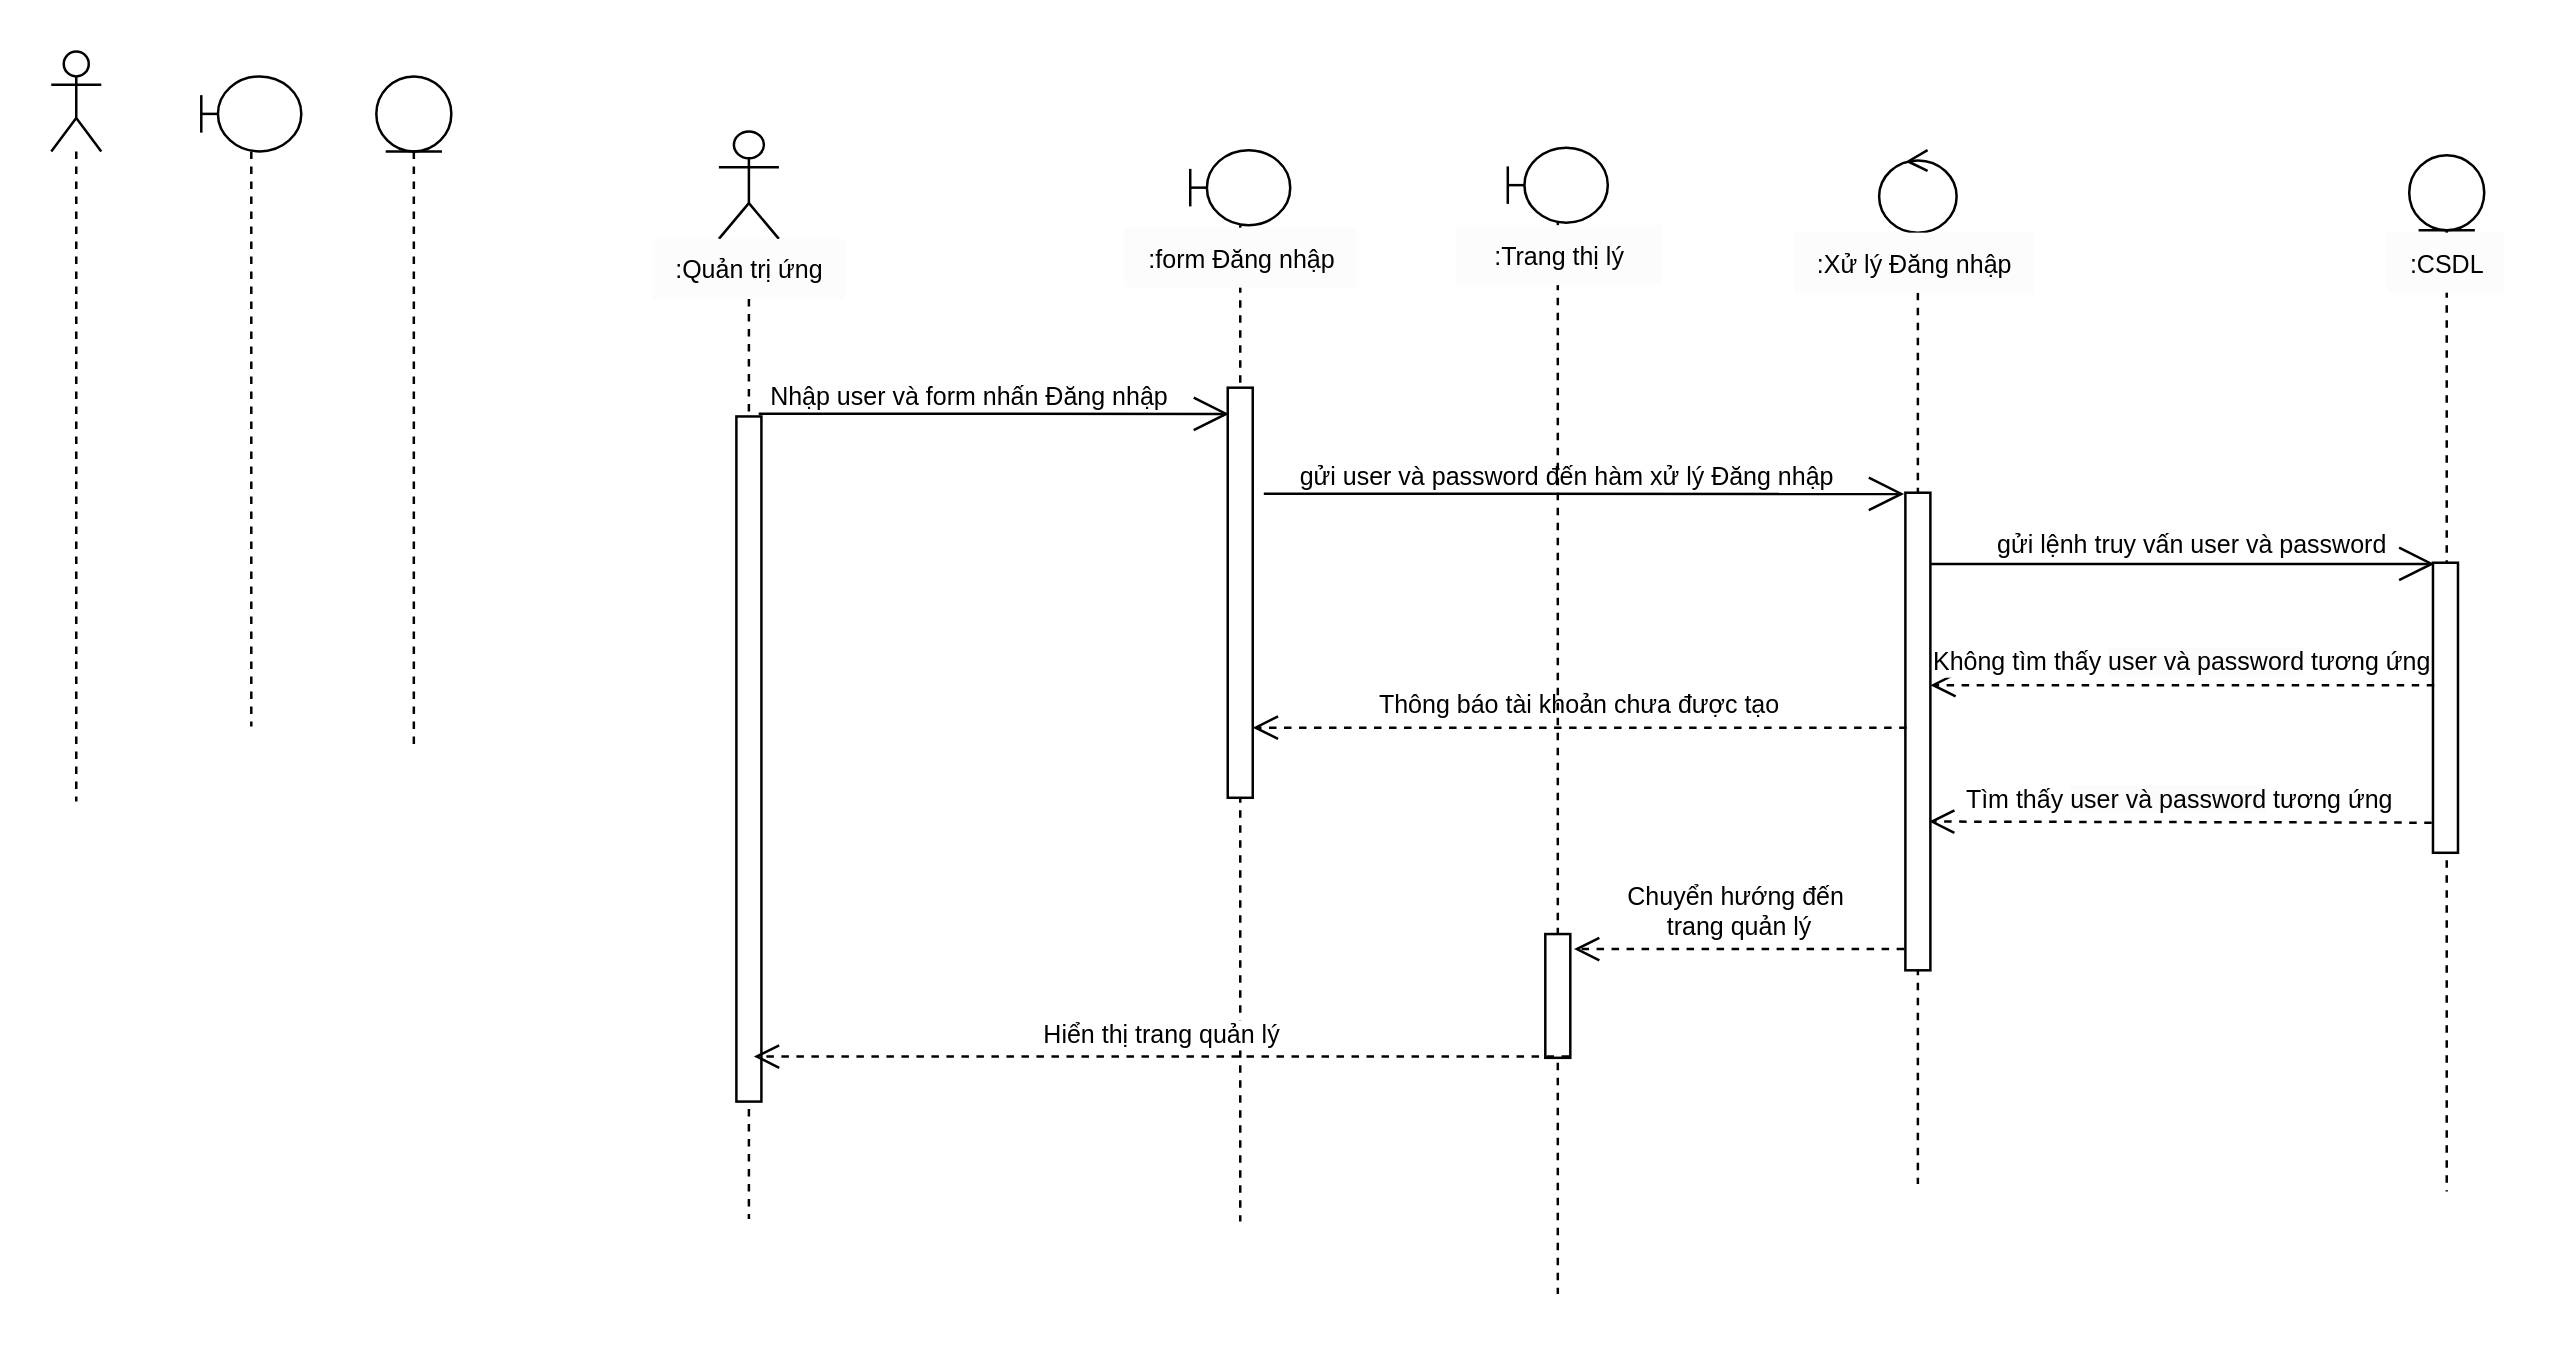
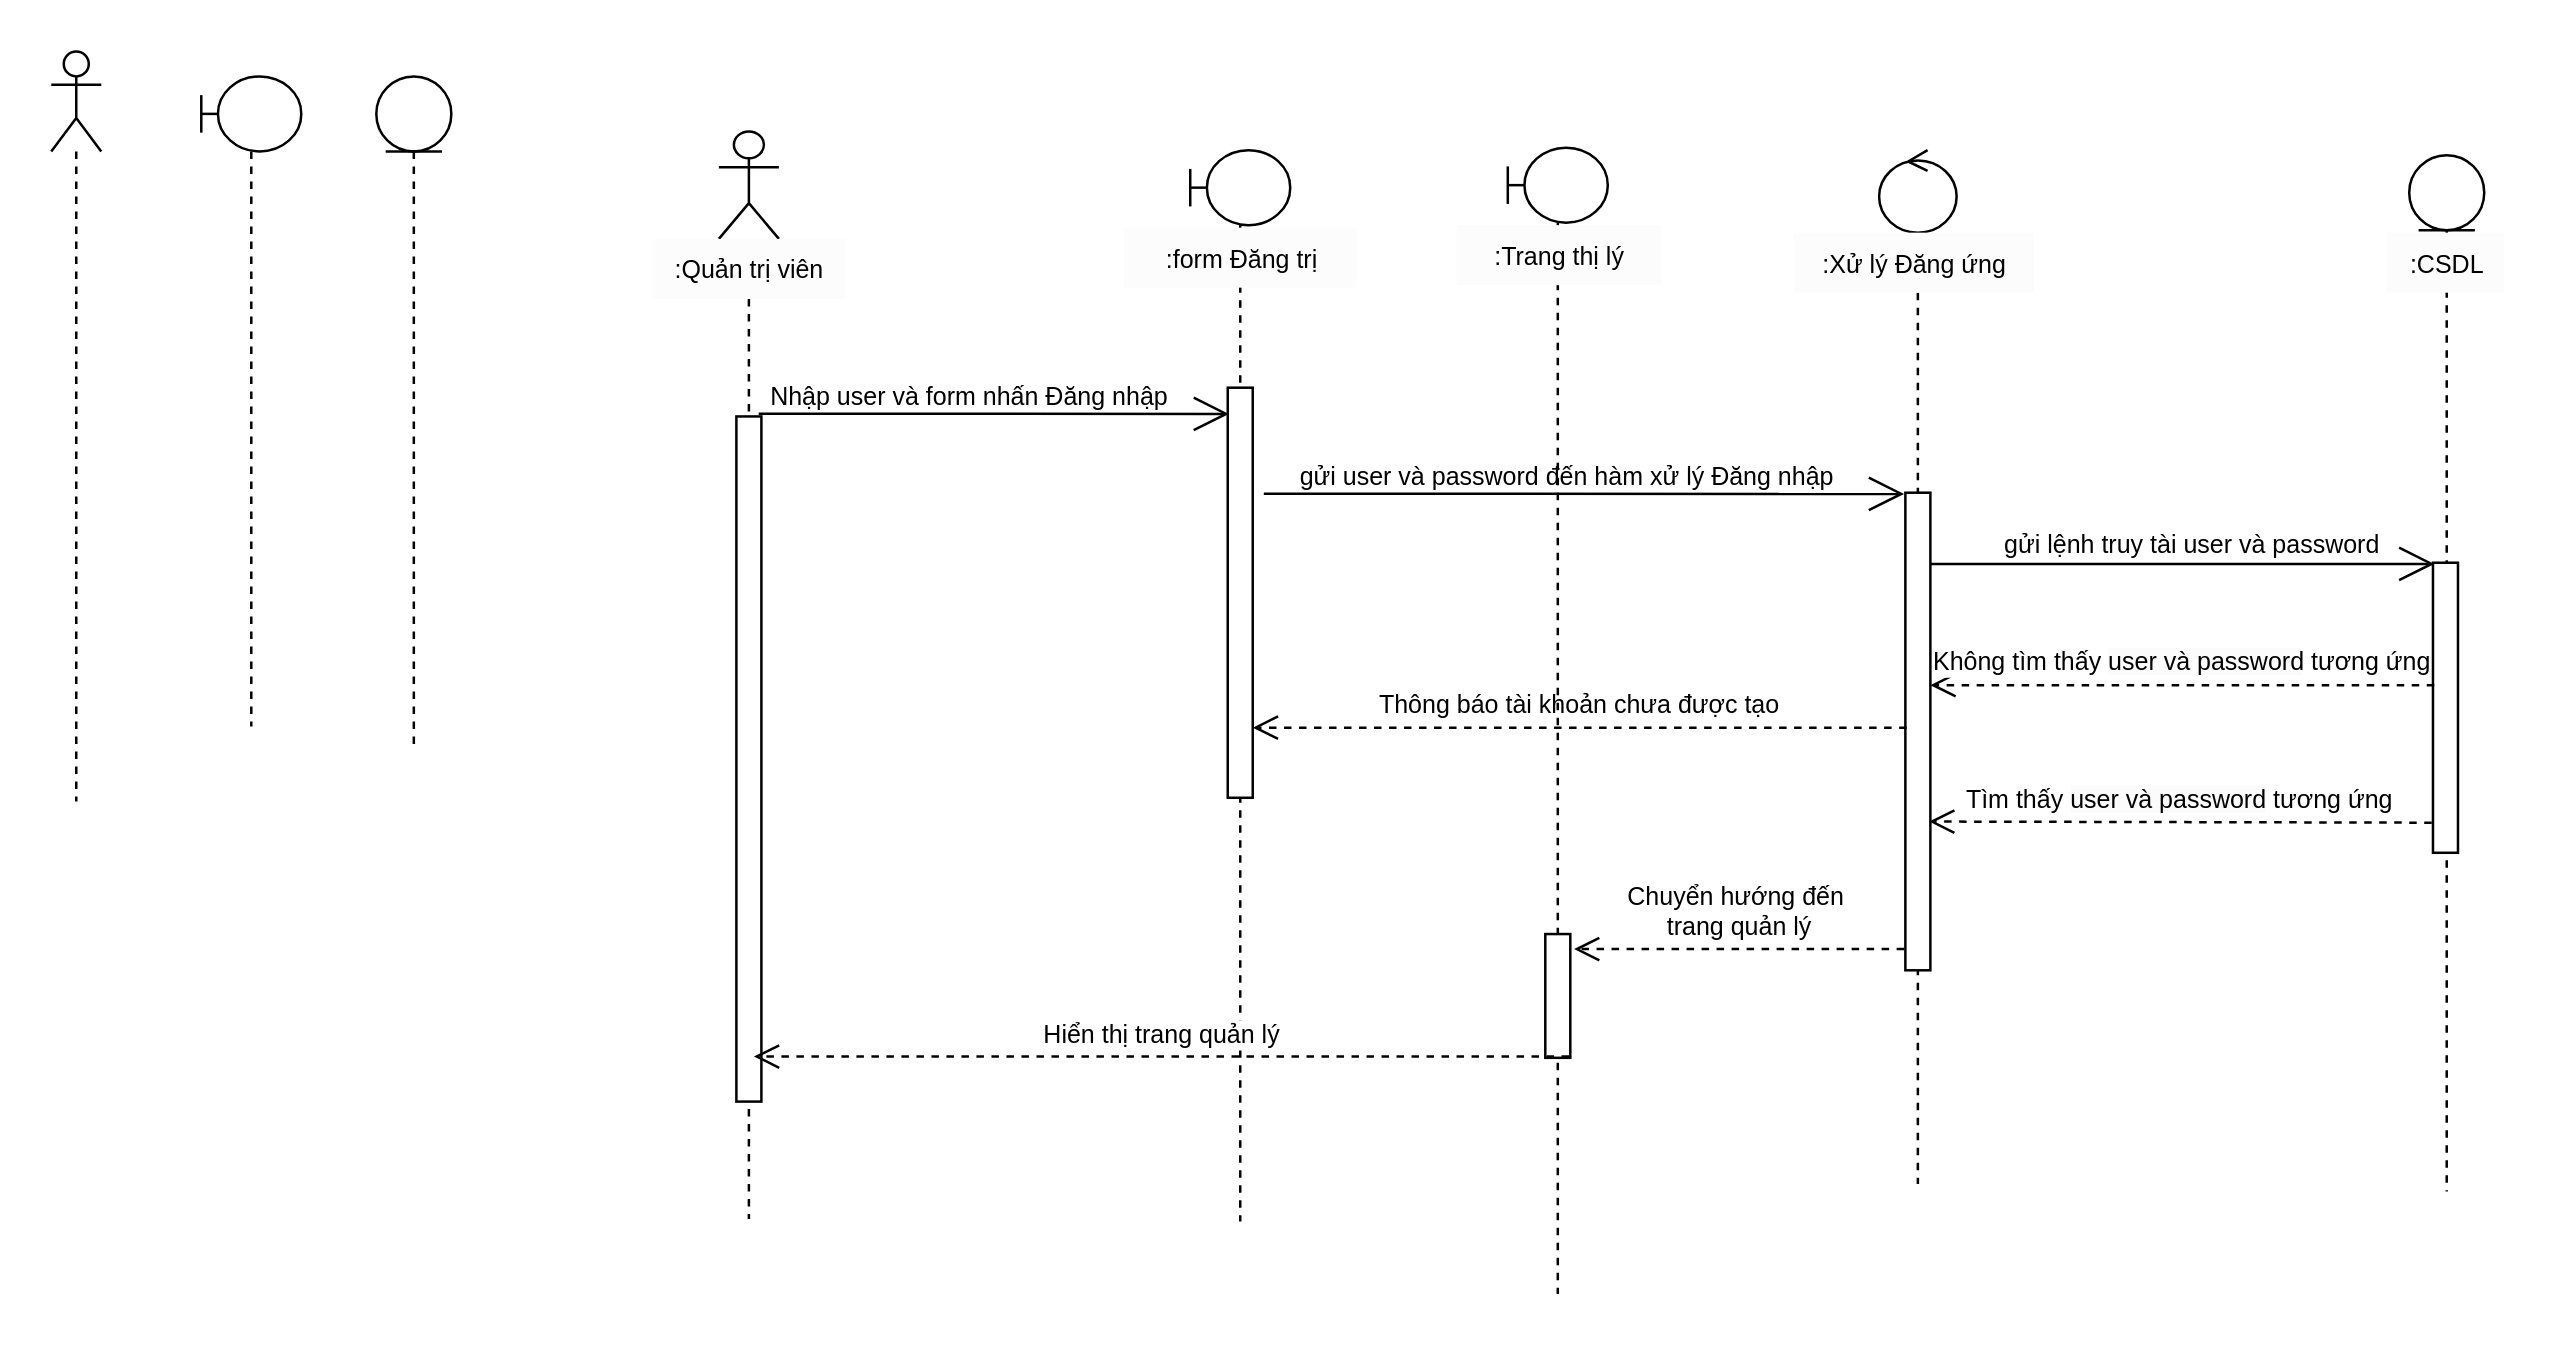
- <mxCell id="14" value=":form Đăng nhập" style="text;html=1;align=center;verticalAlign=middle;resizable=0;points=[];autosize=1;strokeColor=none;fillColor=#FCFCFC;fontSize=10;" parent="1" vertex="1"><mxGeometry x="449" y="90.5" width="93" height="24" as="geometry" /></mxCell>
+ <mxCell id="14" value=":form Đăng trị" style="text;html=1;align=center;verticalAlign=middle;resizable=0;points=[];autosize=1;strokeColor=none;fillColor=#FCFCFC;fontSize=10;" parent="1" vertex="1"><mxGeometry x="449" y="90.5" width="93" height="24" as="geometry" /></mxCell>
- <mxCell id="20" value=":Xử lý Đăng nhập" style="text;html=1;align=center;verticalAlign=middle;resizable=0;points=[];autosize=1;strokeColor=none;fillColor=#FCFCFC;fontSize=10;" parent="1" vertex="1"><mxGeometry x="717" y="92.5" width="96" height="24" as="geometry" /></mxCell>
+ <mxCell id="20" value=":Xử lý Đăng ứng" style="text;html=1;align=center;verticalAlign=middle;resizable=0;points=[];autosize=1;strokeColor=none;fillColor=#FCFCFC;fontSize=10;" parent="1" vertex="1"><mxGeometry x="717" y="92.5" width="96" height="24" as="geometry" /></mxCell>
- <mxCell id="13" value=":Quản trị ứng" style="text;html=1;align=center;verticalAlign=middle;resizable=0;points=[];autosize=1;strokeColor=none;fillColor=#FCFCFC;fontSize=10;" parent="1" vertex="1"><mxGeometry x="260.5" y="95" width="77" height="24" as="geometry" /></mxCell>
+ <mxCell id="13" value=":Quản trị viên" style="text;html=1;align=center;verticalAlign=middle;resizable=0;points=[];autosize=1;strokeColor=none;fillColor=#FCFCFC;fontSize=10;" parent="1" vertex="1"><mxGeometry x="260.5" y="95" width="77" height="24" as="geometry" /></mxCell>
- <mxCell id="21" value="gửi lệnh truy vấn user và password" style="text;html=1;align=center;verticalAlign=middle;resizable=0;points=[];autosize=1;strokeColor=none;fillColor=none;fontSize=10;" parent="1" vertex="1"><mxGeometry x="789" y="205" width="174" height="24" as="geometry" /></mxCell>
+ <mxCell id="21" value="gửi lệnh truy tài user và password" style="text;html=1;align=center;verticalAlign=middle;resizable=0;points=[];autosize=1;strokeColor=none;fillColor=none;fontSize=10;" parent="1" vertex="1"><mxGeometry x="789" y="205" width="174" height="24" as="geometry" /></mxCell>
